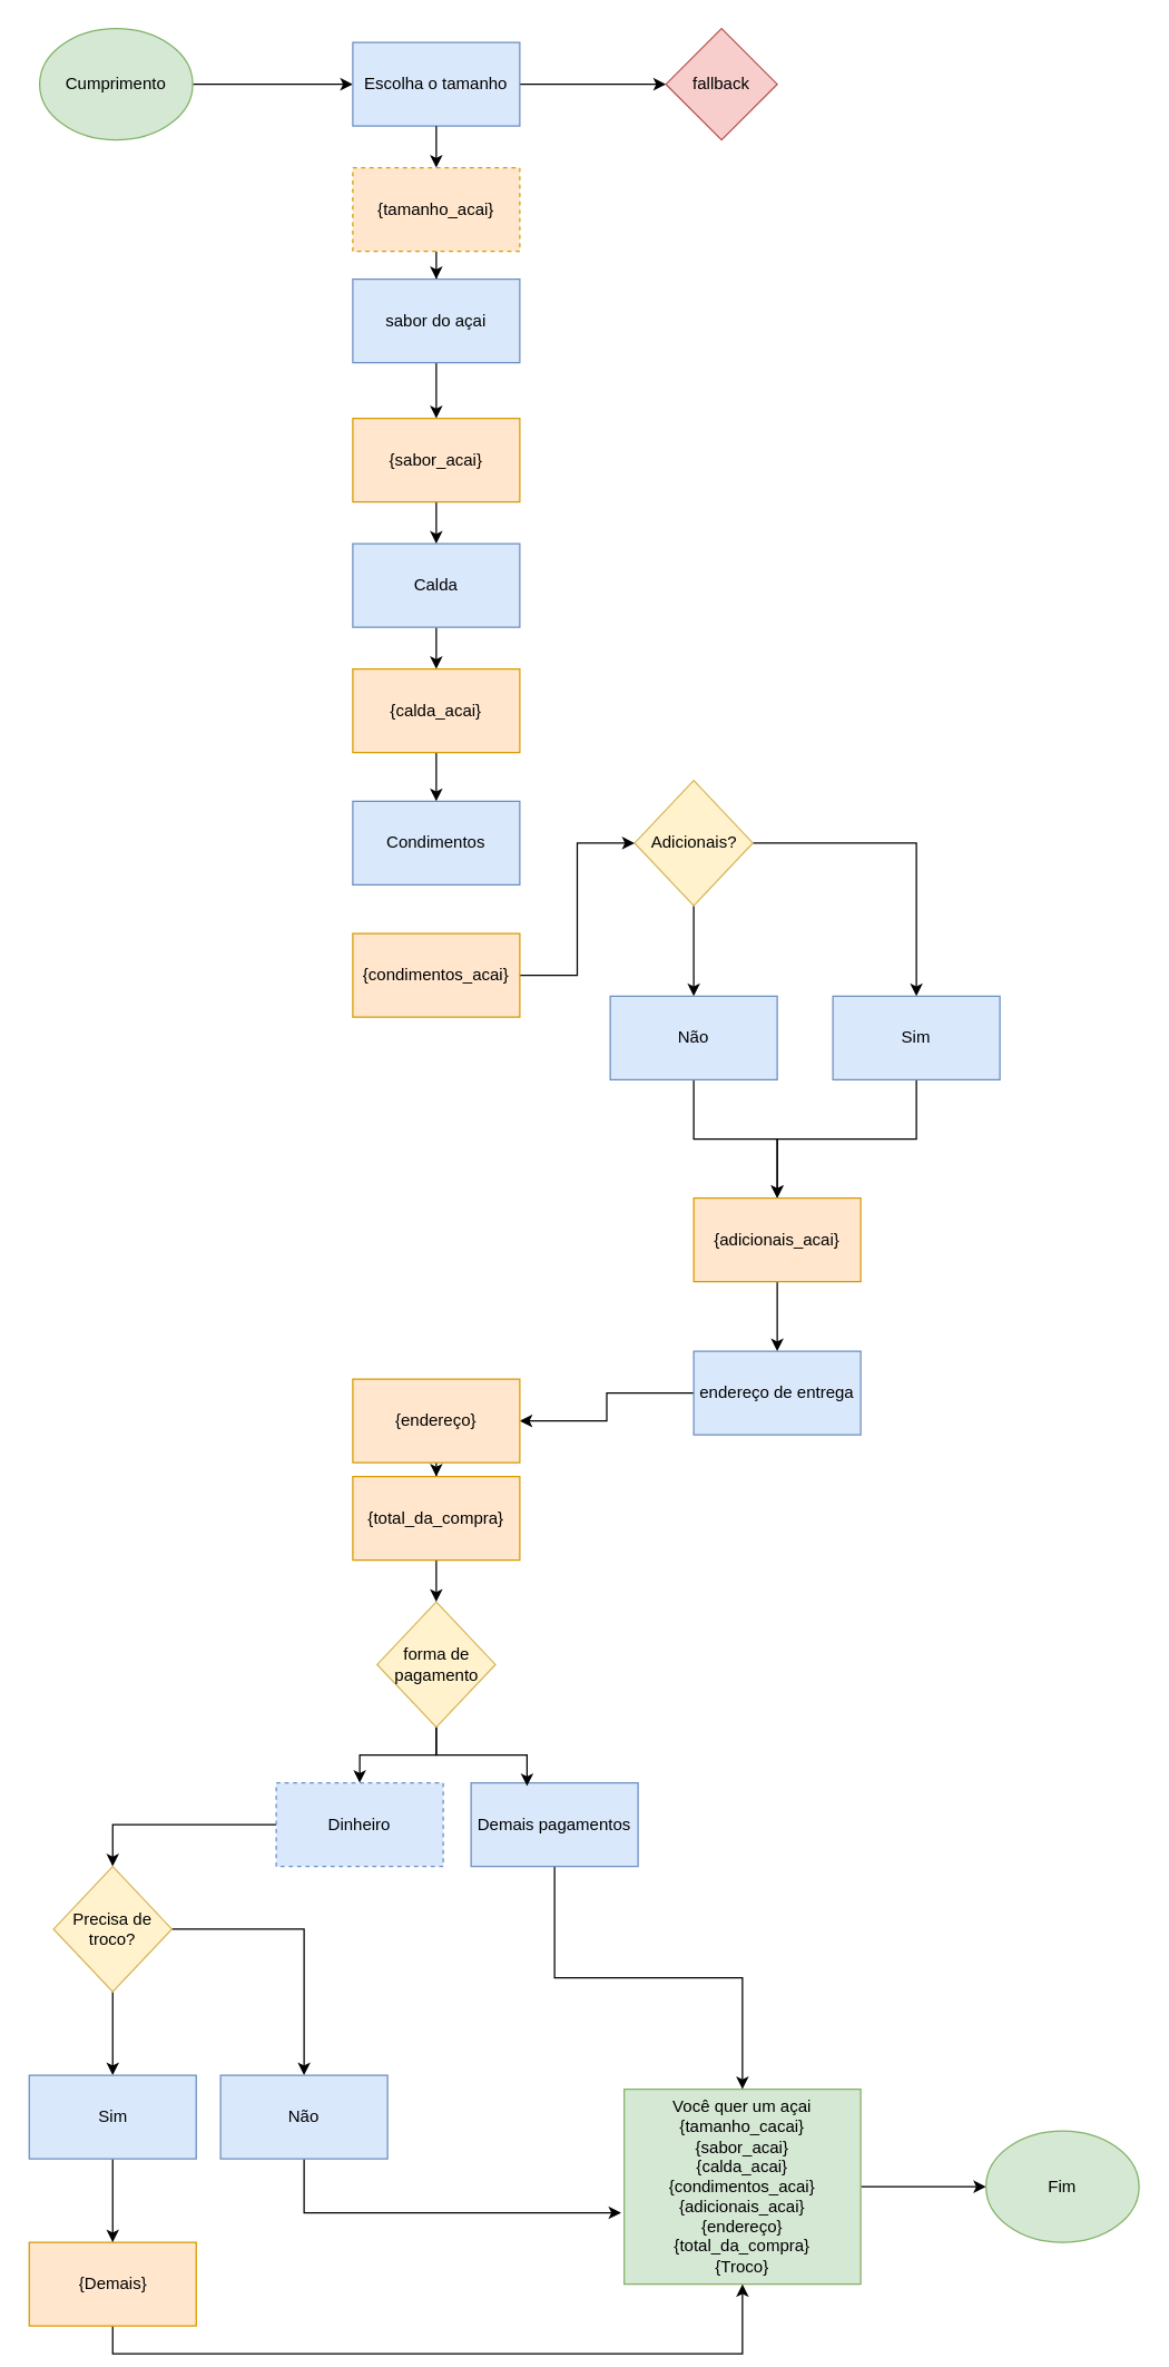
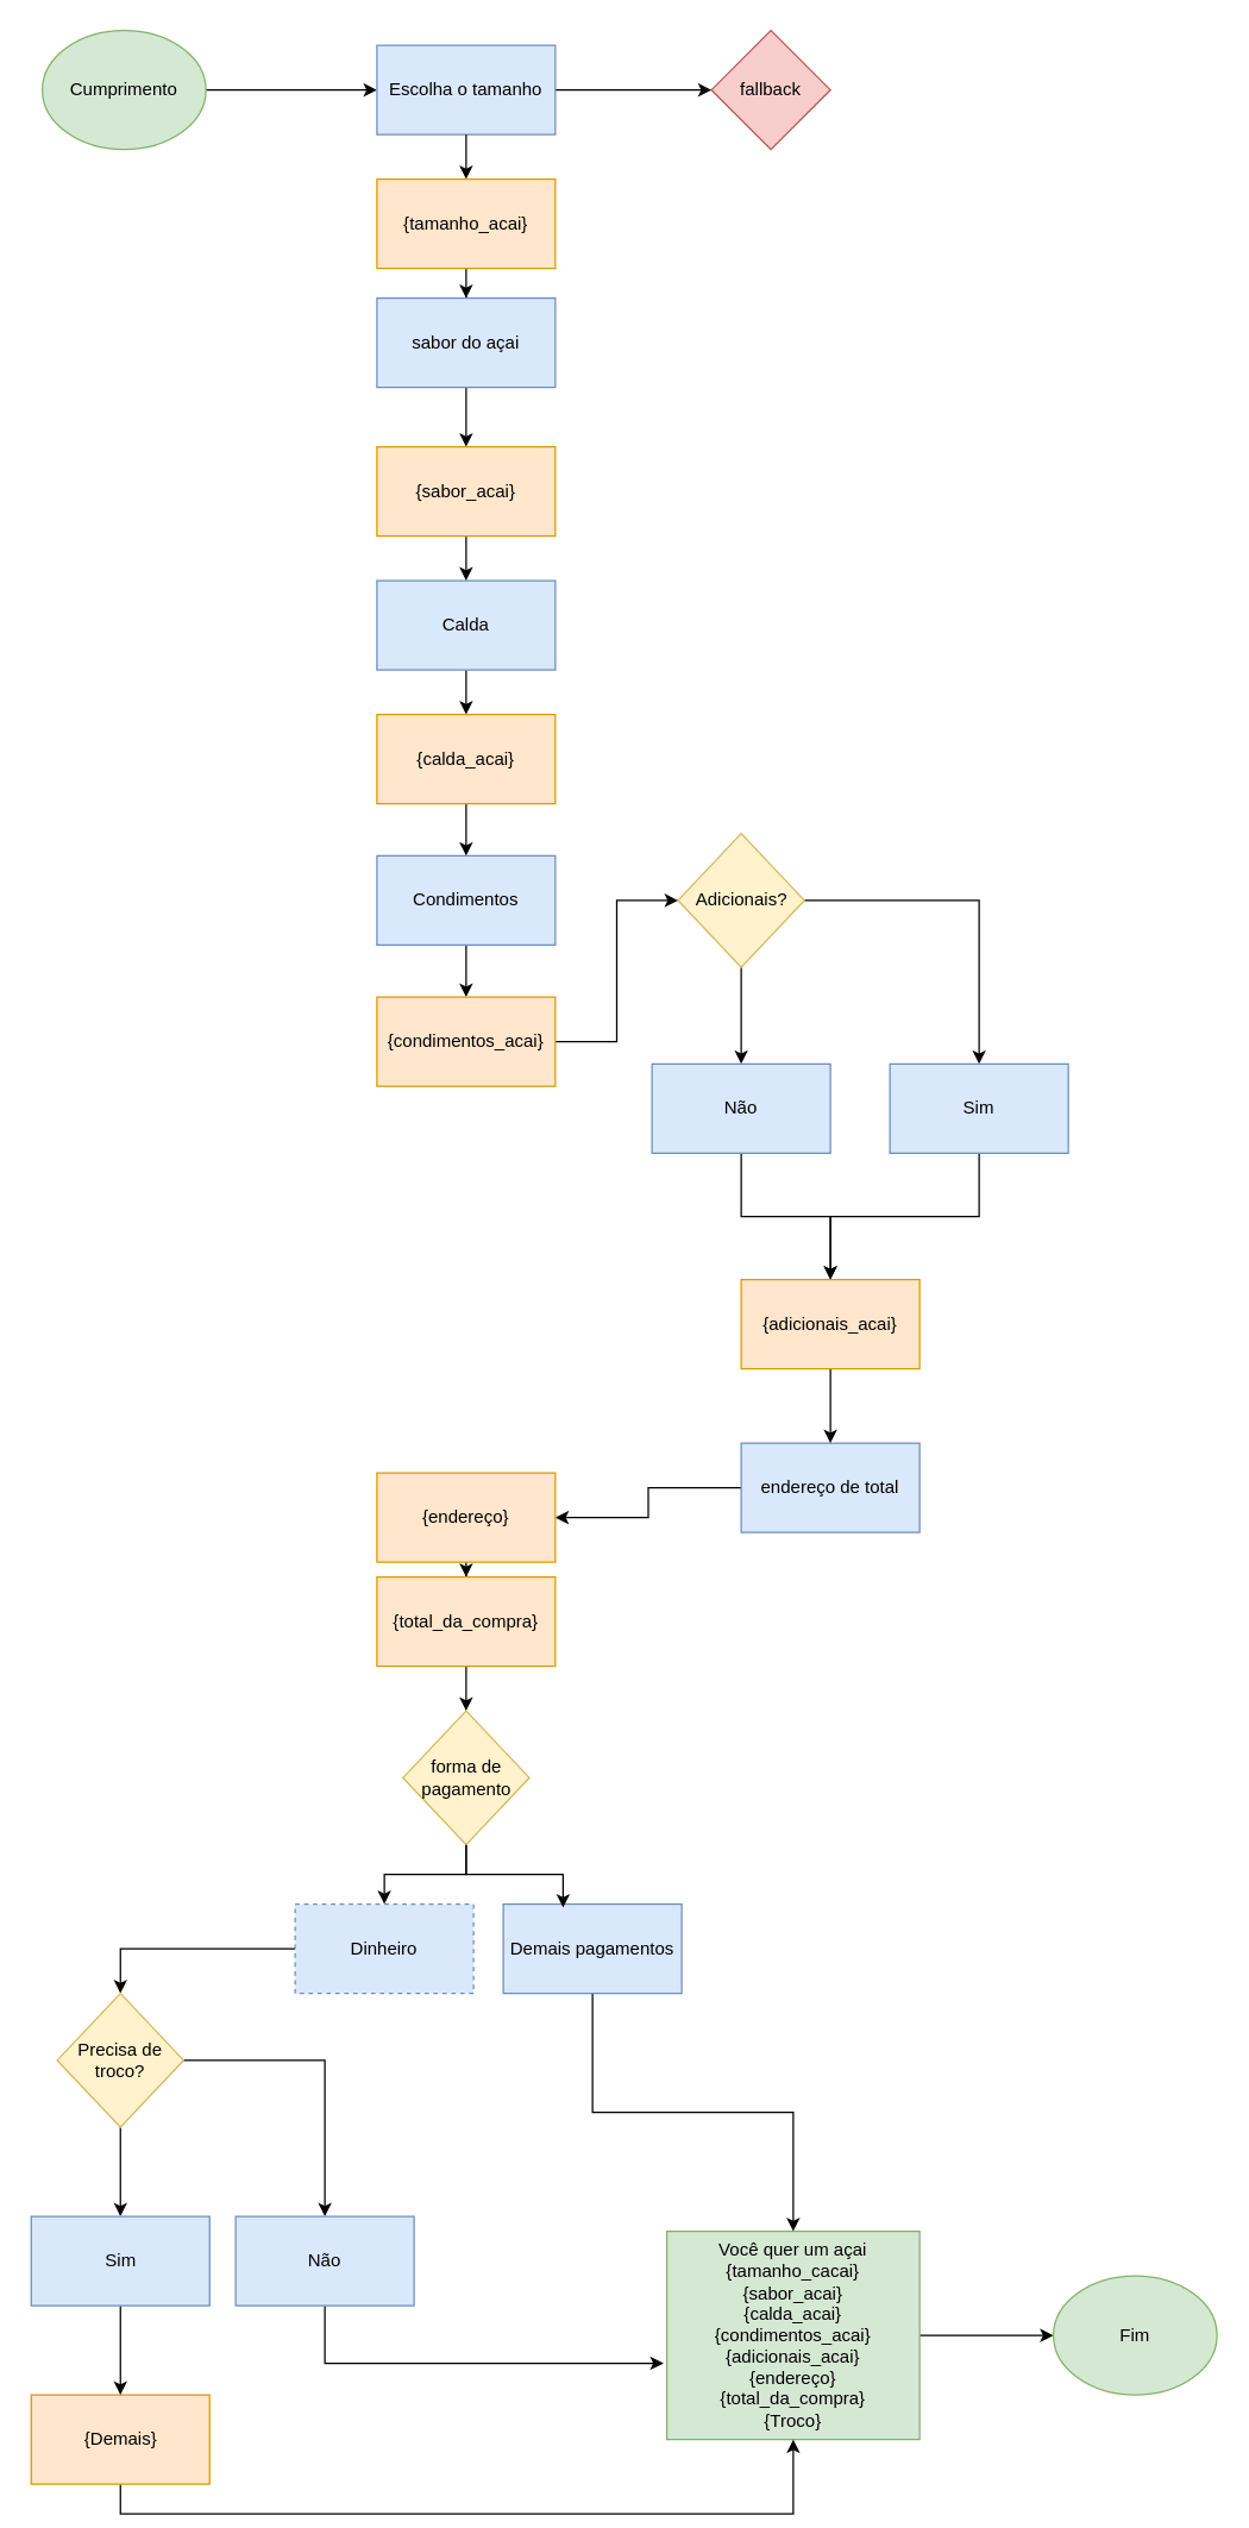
- <mxCell id="37" value="{tamanho_acai}" style="rounded=0;whiteSpace=wrap;html=1;fillColor=#ffe6cc;strokeColor=#d79b00;dashed=1;" vertex="1" parent="1"><mxGeometry x="253" y="120" width="120" height="60" as="geometry" /></mxCell>
+ <mxCell id="37" value="{tamanho_acai}" style="rounded=0;whiteSpace=wrap;html=1;fillColor=#ffe6cc;strokeColor=#d79b00;" vertex="1" parent="1"><mxGeometry x="253" y="120" width="120" height="60" as="geometry" /></mxCell>
+ <mxCell id="12" style="edgeStyle=orthogonalEdgeStyle;rounded=0;orthogonalLoop=1;jettySize=auto;html=1;" edge="1" parent="1" source="13" target="43"><mxGeometry relative="1" as="geometry" /></mxCell>
- <mxCell id="15" value="endereço de entrega" style="rounded=0;whiteSpace=wrap;html=1;fillColor=#dae8fc;strokeColor=#6c8ebf;" vertex="1" parent="1"><mxGeometry x="498" y="970" width="120" height="60" as="geometry" /></mxCell>
+ <mxCell id="15" value="endereço de total" style="rounded=0;whiteSpace=wrap;html=1;fillColor=#dae8fc;strokeColor=#6c8ebf;" vertex="1" parent="1"><mxGeometry x="498" y="970" width="120" height="60" as="geometry" /></mxCell>
